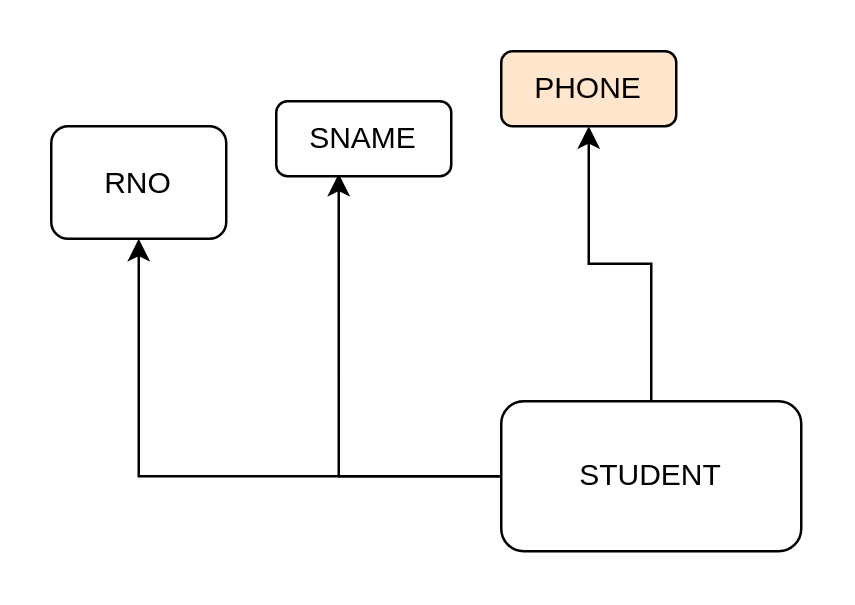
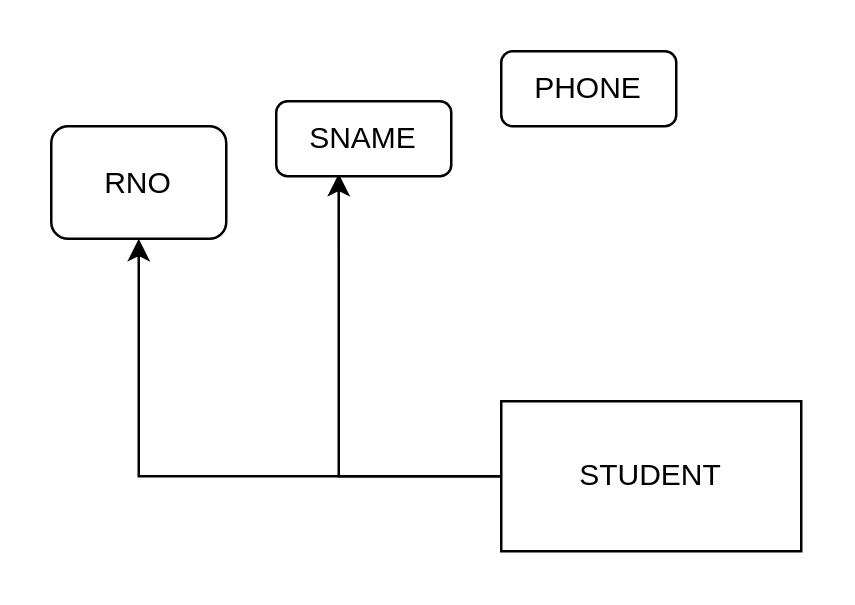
- <mxCell id="8" value="PHONE" style="rounded=1;whiteSpace=wrap;html=1;fillColor=#ffe6cc;" vertex="1" parent="1"><mxGeometry x="200" y="20" width="70" height="30" as="geometry" /></mxCell>
+ <mxCell id="8" value="PHONE" style="rounded=1;whiteSpace=wrap;html=1;" vertex="1" parent="1"><mxGeometry x="200" y="20" width="70" height="30" as="geometry" /></mxCell>
- <mxCell id="4" style="edgeStyle=orthogonalEdgeStyle;rounded=0;orthogonalLoop=1;jettySize=auto;html=1;entryX=0.5;entryY=1;entryDx=0;entryDy=0;" edge="1" parent="1" source="5" target="8"><mxGeometry relative="1" as="geometry" /></mxCell>
- <mxCell id="5" value="STUDENT" style="whiteSpace=wrap;html=1;rounded=1;" vertex="1" parent="1"><mxGeometry x="200" y="160" width="120" height="60" as="geometry" /></mxCell>
+ <mxCell id="5" value="STUDENT" style="rounded=0;whiteSpace=wrap;html=1;" vertex="1" parent="1"><mxGeometry x="200" y="160" width="120" height="60" as="geometry" /></mxCell>
